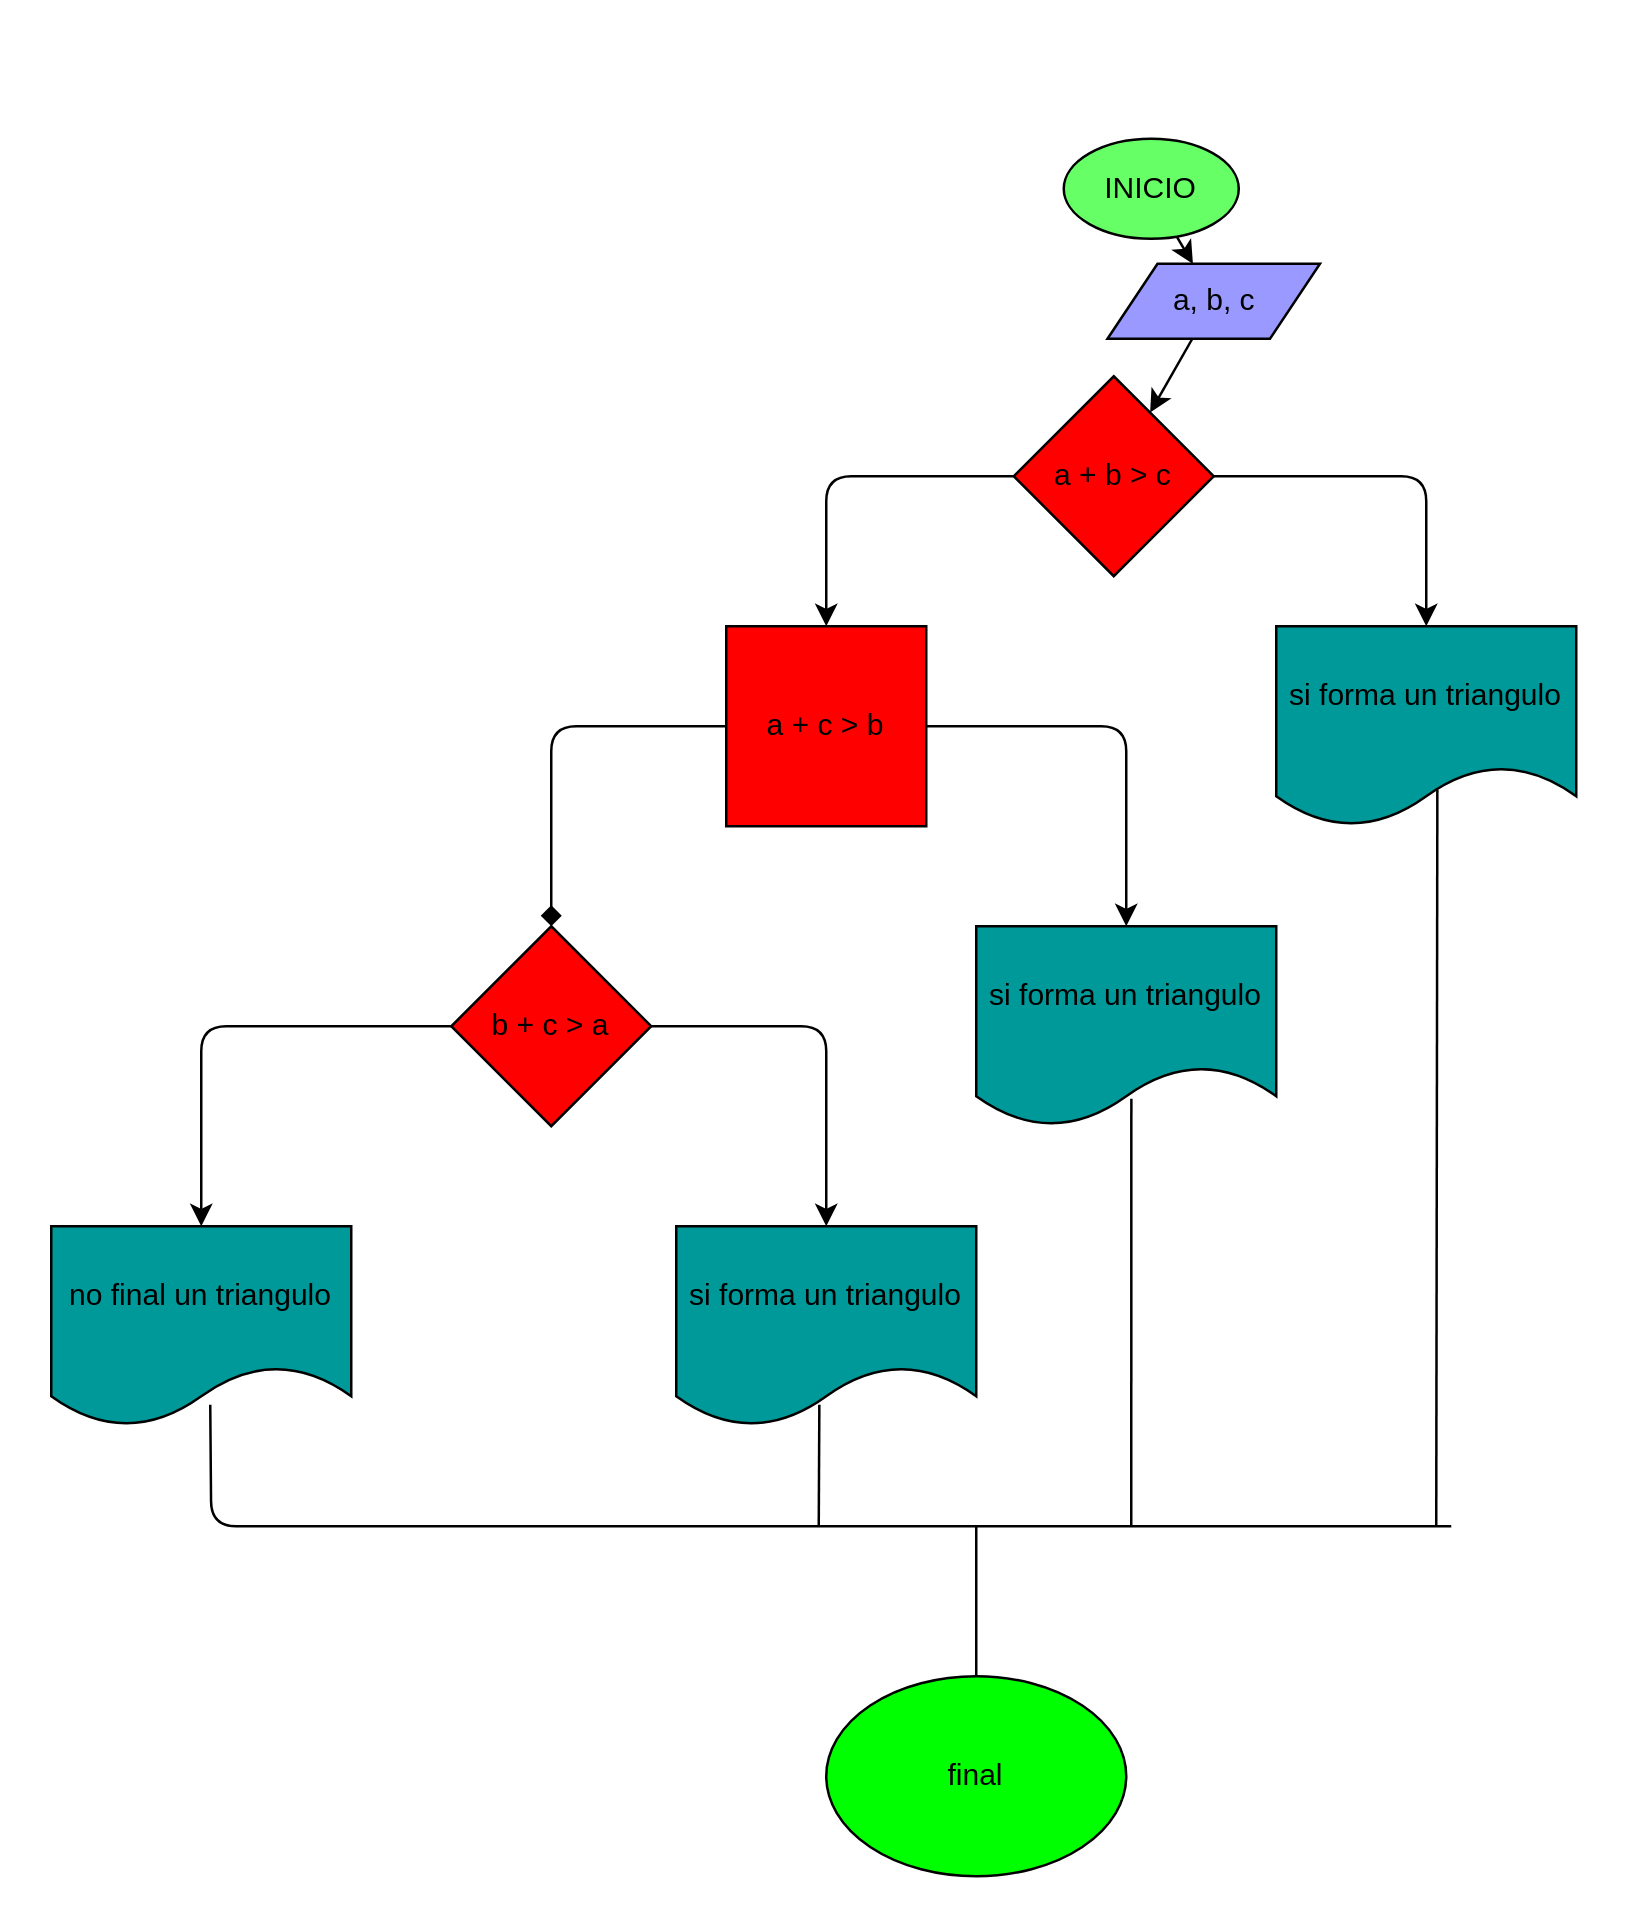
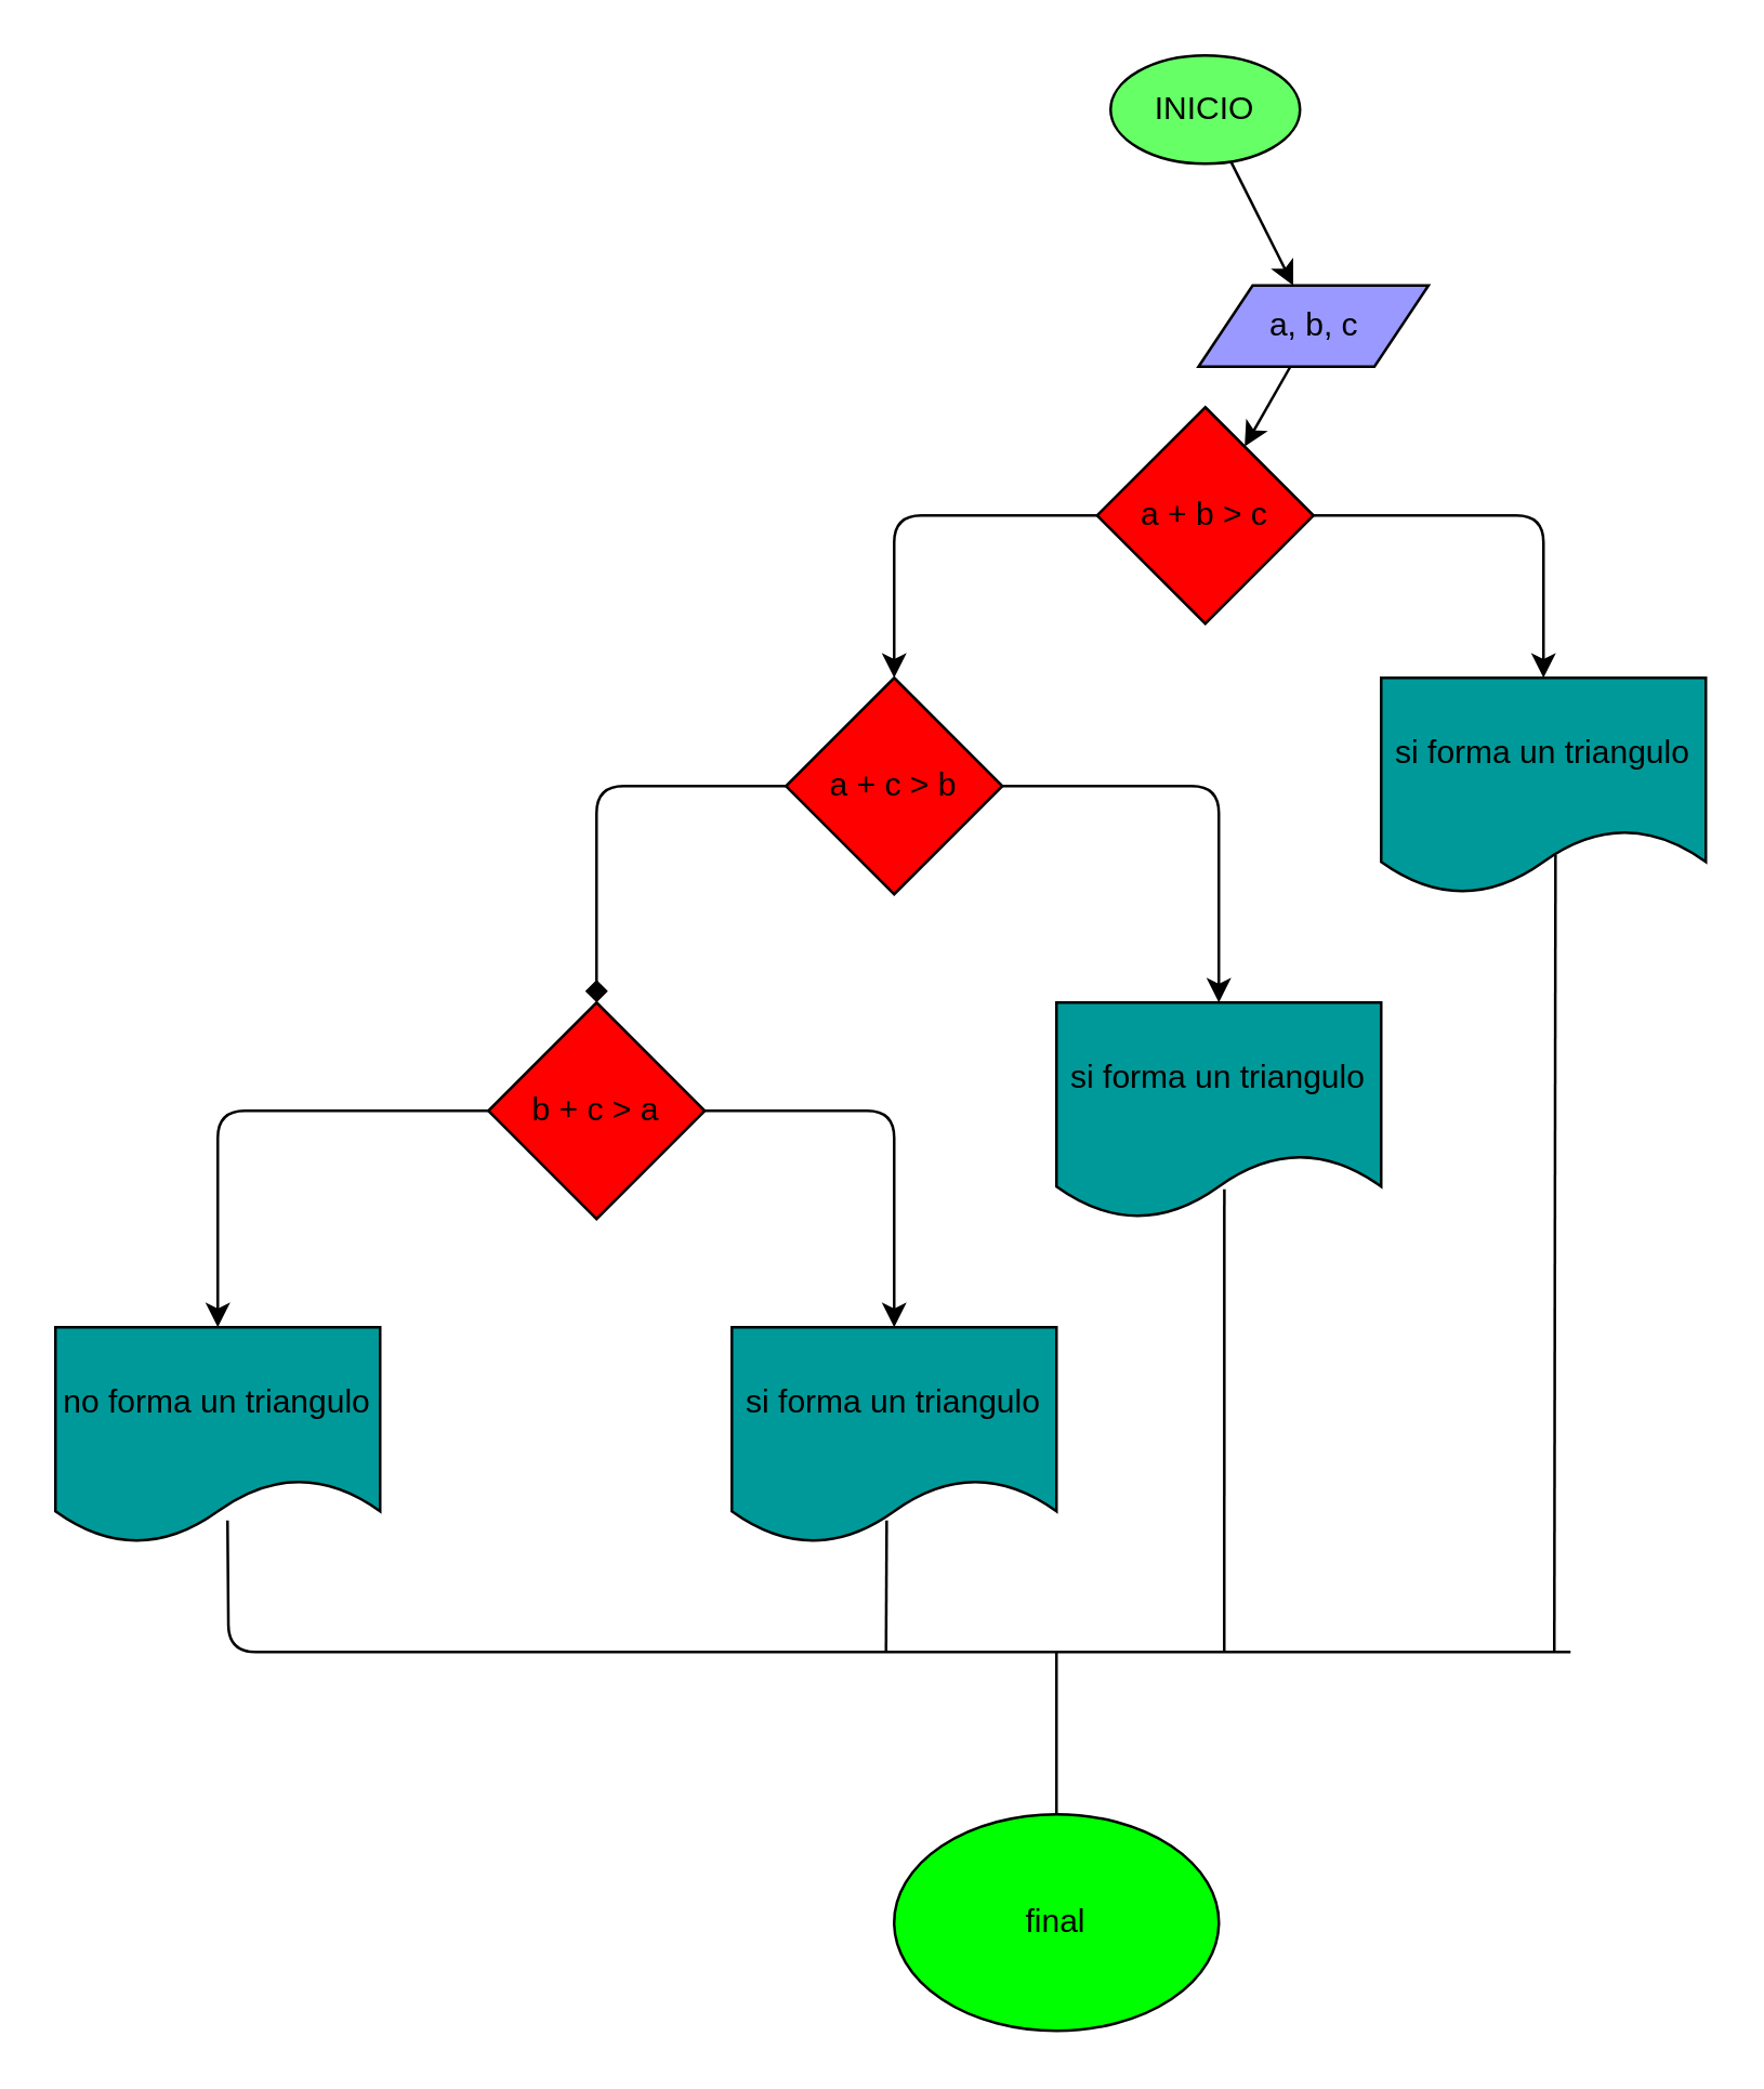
- <mxCell id="3" value="INICIO" style="ellipse;whiteSpace=wrap;html=1;fillColor=#66FF66;" parent="1" vertex="1"><mxGeometry x="425" y="55" width="70" height="40" as="geometry" /></mxCell>
+ <mxCell id="3" value="INICIO" style="ellipse;whiteSpace=wrap;html=1;fillColor=#66FF66;" parent="1" vertex="1"><mxGeometry x="410" y="20" width="70" height="40" as="geometry" /></mxCell>
- <mxCell id="12" value="a + c &amp;gt; b" style="whiteSpace=wrap;html=1;fillColor=#FF0000;rounded=0;" vertex="1" parent="1"><mxGeometry x="290" y="250" width="80" height="80" as="geometry" /></mxCell>
+ <mxCell id="12" value="a + c &amp;gt; b" style="rhombus;whiteSpace=wrap;html=1;fillColor=#FF0000;" vertex="1" parent="1"><mxGeometry x="290" y="250" width="80" height="80" as="geometry" /></mxCell>
- <mxCell id="18" value="no final un triangulo" style="shape=document;whiteSpace=wrap;html=1;boundedLbl=1;fillColor=#009999;" vertex="1" parent="1"><mxGeometry x="20" y="490" width="120" height="80" as="geometry" /></mxCell>
+ <mxCell id="18" value="no forma un triangulo" style="shape=document;whiteSpace=wrap;html=1;boundedLbl=1;fillColor=#009999;" vertex="1" parent="1"><mxGeometry x="20" y="490" width="120" height="80" as="geometry" /></mxCell>
